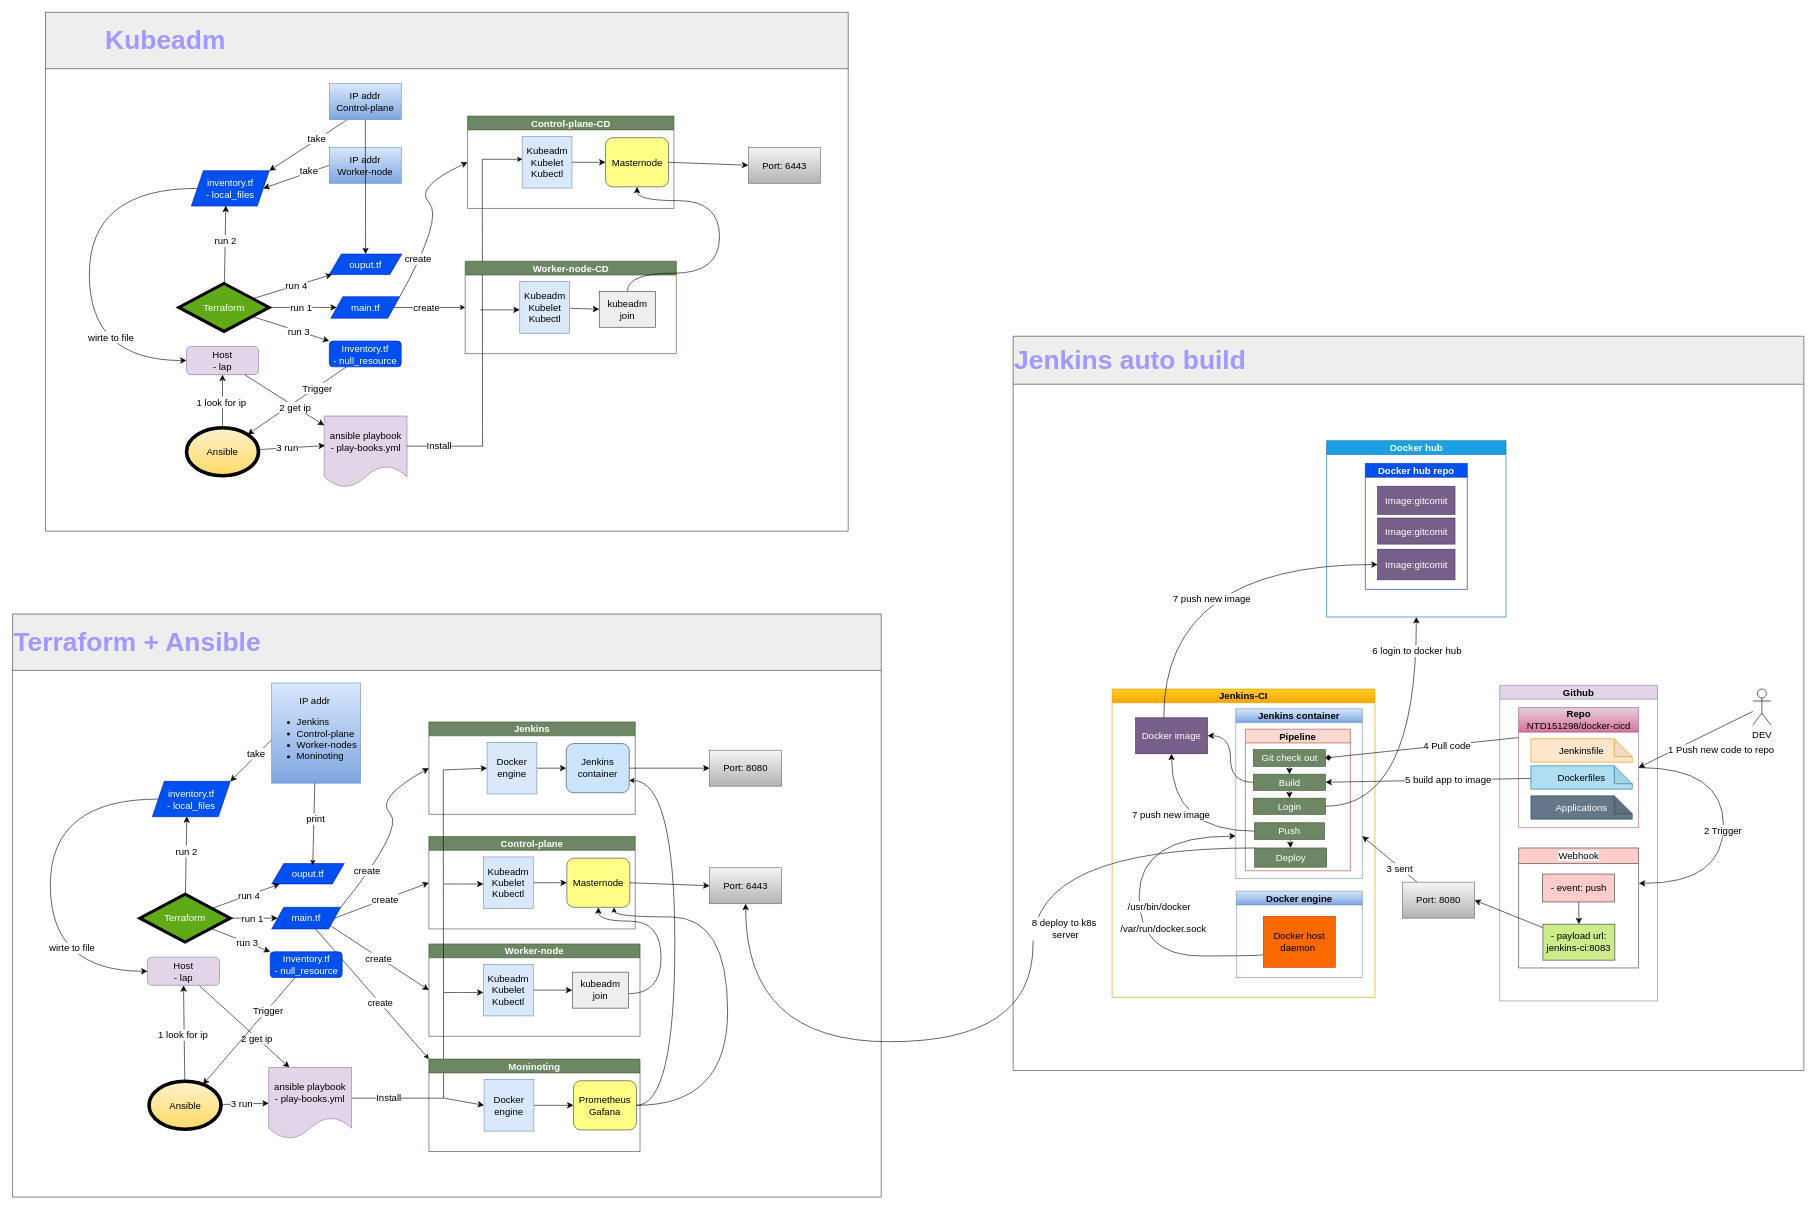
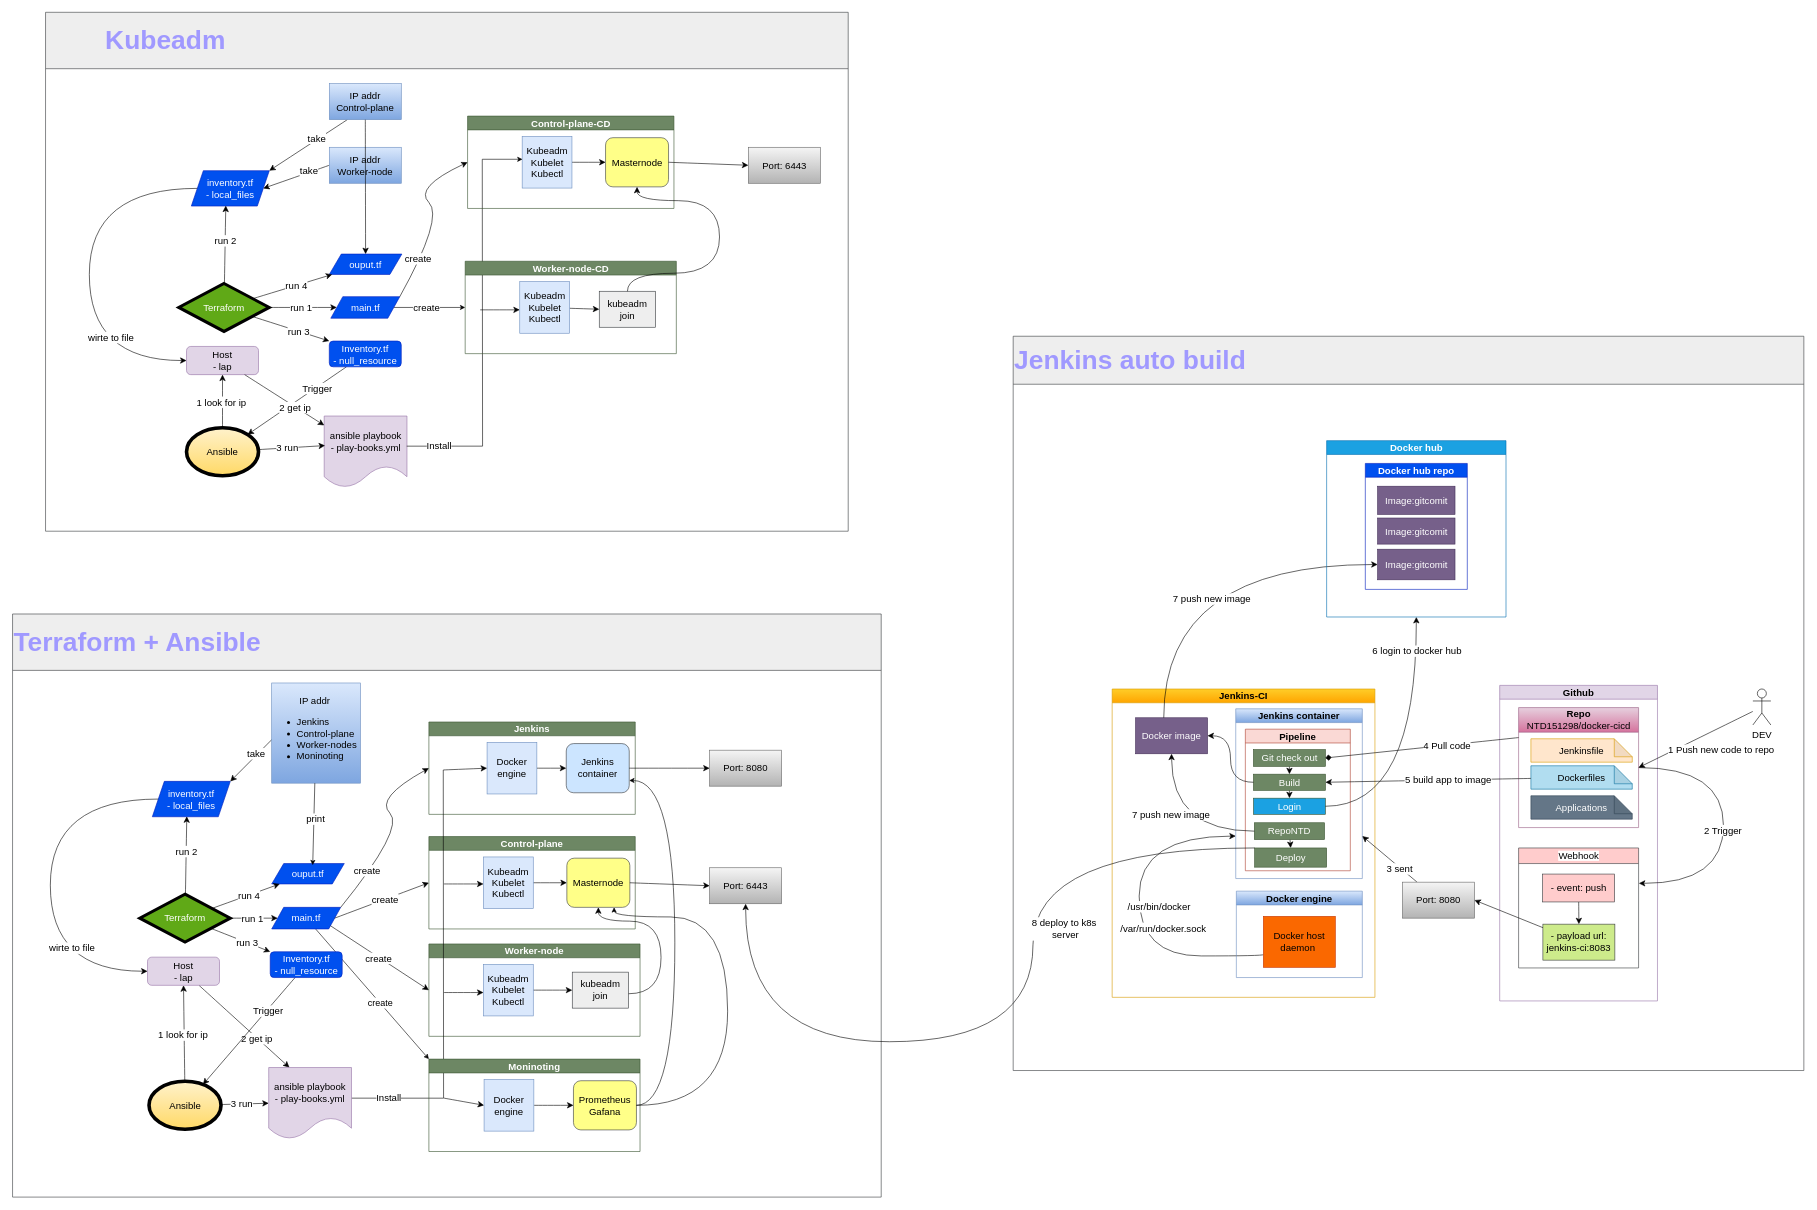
- <mxCell id="89" value="Login" style="rounded=0;whiteSpace=wrap;html=1;fontSize=16;fillColor=#6d8764;fontColor=#ffffff;strokeColor=#3A5431;" parent="84" vertex="1"><mxGeometry x="13.5" y="115" width="120" height="27" as="geometry" /></mxCell>
+ <mxCell id="89" value="Login" style="rounded=0;whiteSpace=wrap;html=1;fontSize=16;fillColor=#1ba1e2;fontColor=#ffffff;strokeColor=#3A5431;" parent="84" vertex="1"><mxGeometry x="13.5" y="115" width="120" height="27" as="geometry" /></mxCell>
- <mxCell id="91" value="Push" style="rounded=0;whiteSpace=wrap;html=1;fontSize=16;fillColor=#6d8764;fontColor=#ffffff;strokeColor=#3A5431;" parent="84" vertex="1"><mxGeometry x="15" y="156" width="117" height="28" as="geometry" /></mxCell>
+ <mxCell id="91" value="RepoNTD" style="rounded=0;whiteSpace=wrap;html=1;fontSize=16;fillColor=#6d8764;fontColor=#ffffff;strokeColor=#3A5431;" parent="84" vertex="1"><mxGeometry x="15" y="156" width="117" height="28" as="geometry" /></mxCell>
